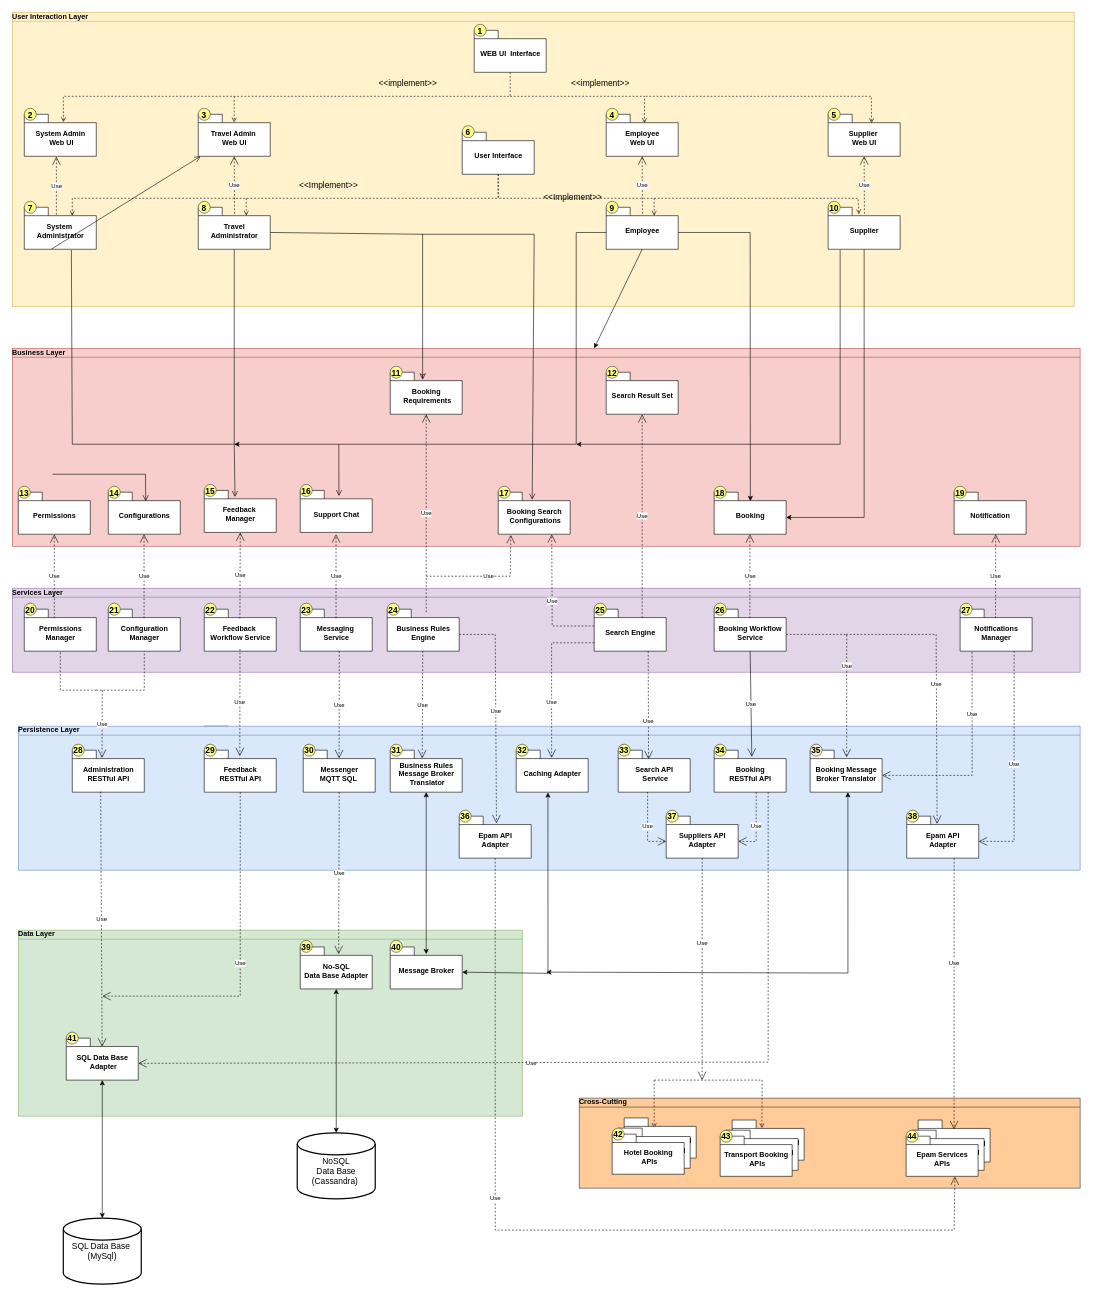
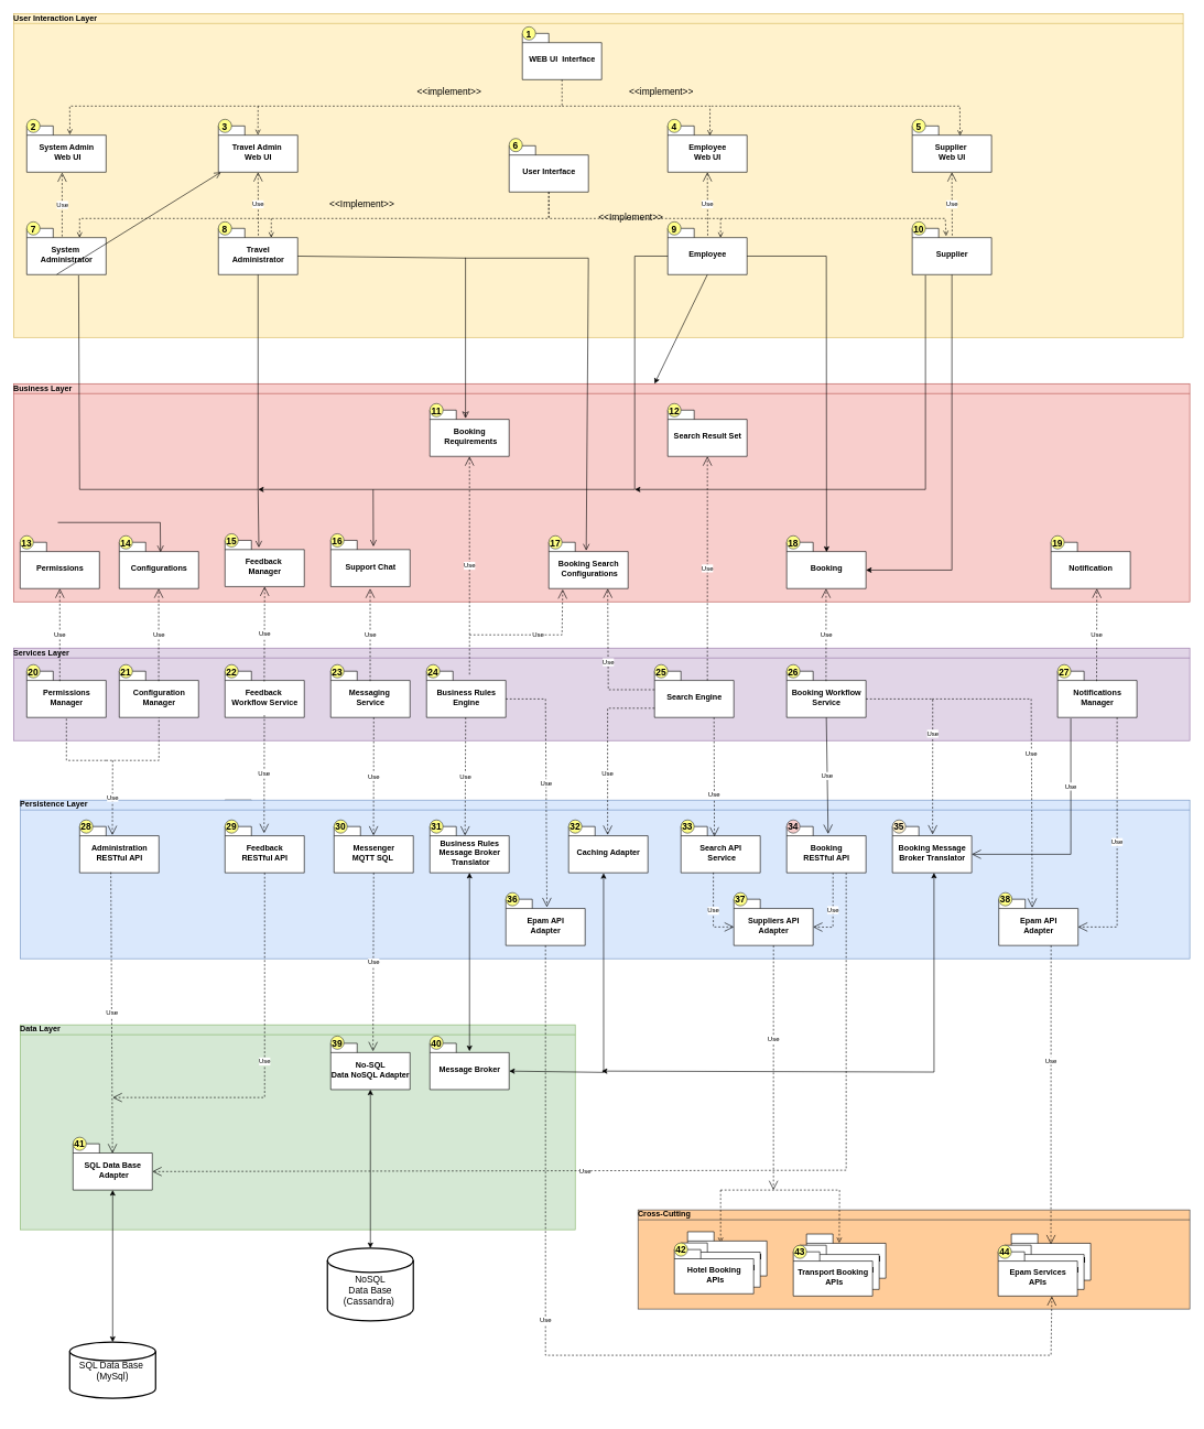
- <mxCell id="153" value="34" style="ellipse;strokeColor=#36393d;fontSize=14;fillColor=#ffff88;labelBorderColor=none;fontStyle=1;" vertex="1" parent="1"><mxGeometry x="1190" y="1240" width="20" height="20" as="geometry" /></mxCell>
+ <mxCell id="153" value="34" style="ellipse;strokeColor=#36393d;fontSize=14;fillColor=#f8cecc;labelBorderColor=none;fontStyle=1;" vertex="1" parent="1"><mxGeometry x="1190" y="1240" width="20" height="20" as="geometry" /></mxCell>
- <mxCell id="112" value="Use" style="endArrow=open;endSize=12;dashed=1;html=1;rounded=0;fontSize=10;entryX=0;entryY=0;entryDx=120;entryDy=42;entryPerimeter=0;exitX=0.166;exitY=1.021;exitDx=0;exitDy=0;exitPerimeter=0;" edge="1" parent="1" source="111" target="61"><mxGeometry x="-0.418" width="160" relative="1" as="geometry"><mxPoint x="1580" y="1150" as="sourcePoint" /><mxPoint x="1680.84" y="1354.97" as="targetPoint" /><Array as="points"><mxPoint x="1620" y="1292" /></Array><mxPoint as="offset" /></mxGeometry></mxCell>
+ <mxCell id="112" value="Use" style="endArrow=open;endSize=12;dashed=0;html=1;rounded=0;fontSize=10;entryX=0;entryY=0;entryDx=120;entryDy=42;entryPerimeter=0;exitX=0.166;exitY=1.021;exitDx=0;exitDy=0;exitPerimeter=0;" edge="1" parent="1" source="111" target="61"><mxGeometry x="-0.418" width="160" relative="1" as="geometry"><mxPoint x="1580" y="1150" as="sourcePoint" /><mxPoint x="1680.84" y="1354.97" as="targetPoint" /><Array as="points"><mxPoint x="1620" y="1292" /></Array><mxPoint as="offset" /></mxGeometry></mxCell>
- <mxCell id="45" value="No-SQL &lt;br&gt;Data Base Adapter" style="shape=folder;fontStyle=1;spacingTop=10;tabWidth=40;tabHeight=14;tabPosition=left;html=1;" vertex="1" parent="1"><mxGeometry x="500" y="1578" width="120" height="70" as="geometry" /></mxCell>
+ <mxCell id="45" value="No-SQL &lt;br&gt;Data NoSQL Adapter" style="shape=folder;fontStyle=1;spacingTop=10;tabWidth=40;tabHeight=14;tabPosition=left;html=1;" vertex="1" parent="1"><mxGeometry x="500" y="1578" width="120" height="70" as="geometry" /></mxCell>
- <mxCell id="30" value="&lt;font style=&quot;font-size: 14px;&quot;&gt;SQL Data Base&amp;nbsp;&lt;br&gt;(MySql)&lt;br&gt;&lt;/font&gt;" style="strokeWidth=2;html=1;shape=mxgraph.flowchart.database;whiteSpace=wrap;fontSize=10;" vertex="1" parent="1"><mxGeometry x="105" y="2030" width="130" height="110" as="geometry" /></mxCell>
+ <mxCell id="30" value="&lt;font style=&quot;font-size: 14px;&quot;&gt;SQL Data Base&amp;nbsp;&lt;br&gt;(MySql)&lt;br&gt;&lt;/font&gt;" style="strokeWidth=2;html=1;shape=mxgraph.flowchart.database;whiteSpace=wrap;fontSize=10;" vertex="1" parent="1"><mxGeometry x="105" y="2030" width="130" height="85" as="geometry" /></mxCell>
